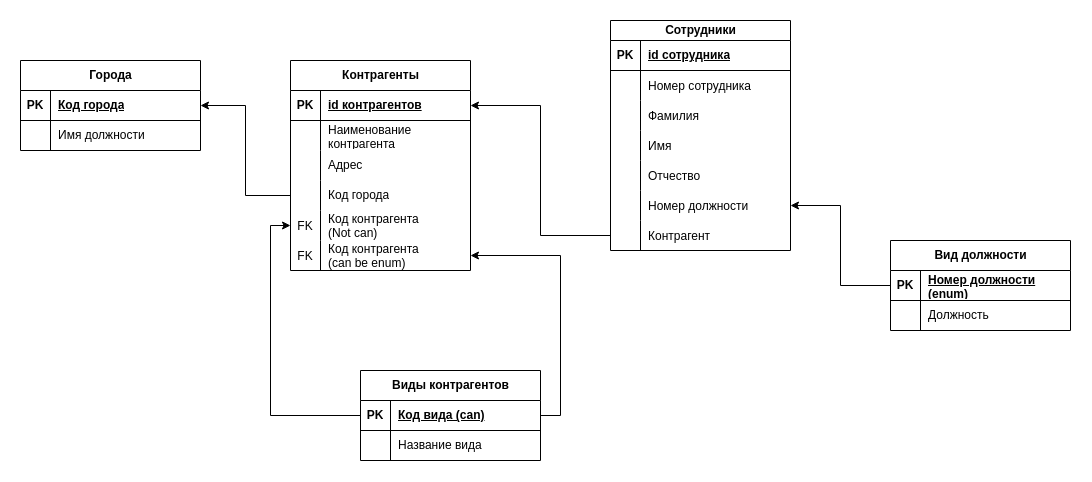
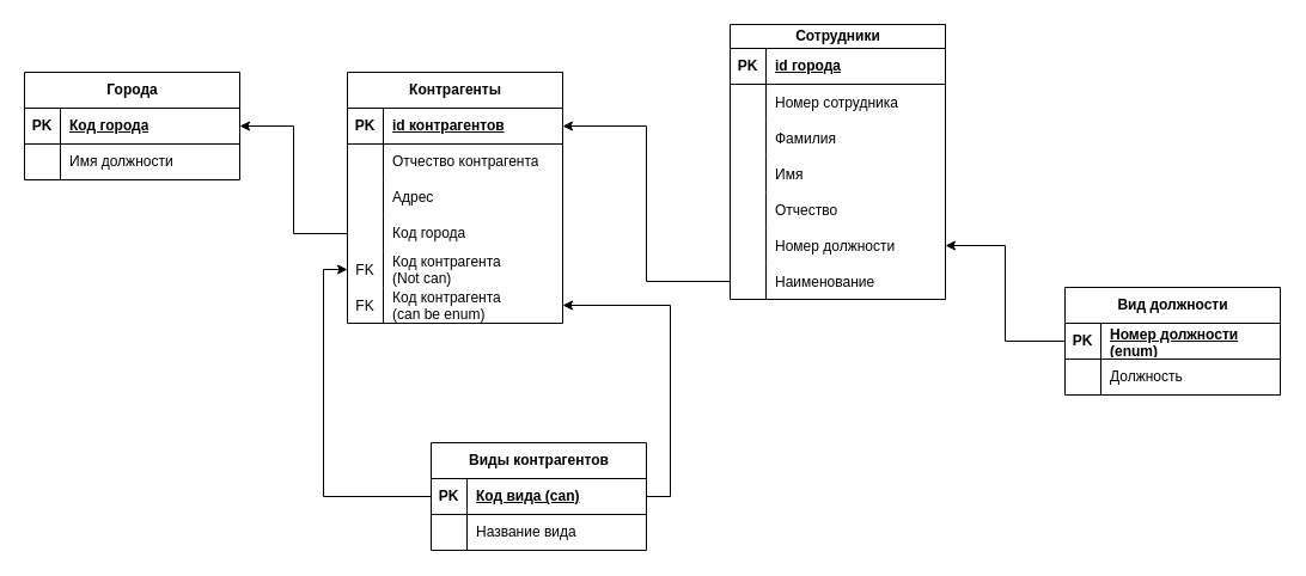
- <mxCell id="12" value="id сотрудника" style="shape=partialRectangle;connectable=0;fillColor=none;top=0;left=0;bottom=0;right=0;align=left;spacingLeft=6;fontStyle=5;overflow=hidden;whiteSpace=wrap;html=1;" vertex="1" parent="10"><mxGeometry x="30" width="150" height="30" as="geometry"><mxRectangle width="150" height="30" as="alternateBounds" /></mxGeometry></mxCell>
+ <mxCell id="12" value="id города" style="shape=partialRectangle;connectable=0;fillColor=none;top=0;left=0;bottom=0;right=0;align=left;spacingLeft=6;fontStyle=5;overflow=hidden;whiteSpace=wrap;html=1;" vertex="1" parent="10"><mxGeometry x="30" width="150" height="30" as="geometry"><mxRectangle width="150" height="30" as="alternateBounds" /></mxGeometry></mxCell>
- <mxCell id="44" value="Наименование контрагента" style="shape=partialRectangle;connectable=0;fillColor=none;top=0;left=0;bottom=0;right=0;align=left;spacingLeft=6;overflow=hidden;whiteSpace=wrap;html=1;" vertex="1" parent="42"><mxGeometry x="30" width="150" height="30" as="geometry"><mxRectangle width="150" height="30" as="alternateBounds" /></mxGeometry></mxCell>
+ <mxCell id="44" value="Отчество контрагента" style="shape=partialRectangle;connectable=0;fillColor=none;top=0;left=0;bottom=0;right=0;align=left;spacingLeft=6;overflow=hidden;whiteSpace=wrap;html=1;" vertex="1" parent="42"><mxGeometry x="30" width="150" height="30" as="geometry"><mxRectangle width="150" height="30" as="alternateBounds" /></mxGeometry></mxCell>
- <mxCell id="30" value="Контрагент" style="shape=partialRectangle;connectable=0;fillColor=none;top=0;left=0;bottom=0;right=0;align=left;spacingLeft=6;overflow=hidden;" vertex="1" parent="28"><mxGeometry x="30" width="150" height="30" as="geometry"><mxRectangle width="150" height="30" as="alternateBounds" /></mxGeometry></mxCell>
+ <mxCell id="30" value="Наименование" style="shape=partialRectangle;connectable=0;fillColor=none;top=0;left=0;bottom=0;right=0;align=left;spacingLeft=6;overflow=hidden;" vertex="1" parent="28"><mxGeometry x="30" width="150" height="30" as="geometry"><mxRectangle width="150" height="30" as="alternateBounds" /></mxGeometry></mxCell>
